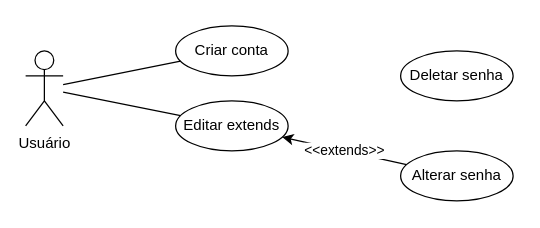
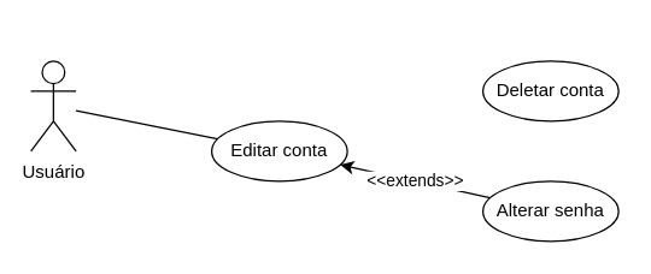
- <mxCell id="2" value="Criar conta" style="ellipse;whiteSpace=wrap;html=1;" vertex="1" parent="1"><mxGeometry x="140" y="20" width="90" height="40" as="geometry" /></mxCell>
- <mxCell id="10" value="" style="endArrow=none;html=1;rounded=0;" edge="1" parent="1" source="8" target="2"><mxGeometry width="50" height="50" relative="1" as="geometry"><mxPoint x="-50" y="82" as="sourcePoint" /><mxPoint x="151" y="105" as="targetPoint" /></mxGeometry></mxCell>
- <mxCell id="7" value="Deletar senha" style="ellipse;whiteSpace=wrap;html=1;" vertex="1" parent="1"><mxGeometry x="320" y="40" width="90" height="40" as="geometry" /></mxCell>
+ <mxCell id="7" value="Deletar conta" style="ellipse;whiteSpace=wrap;html=1;" vertex="1" parent="1"><mxGeometry x="320" y="40" width="90" height="40" as="geometry" /></mxCell>
- <mxCell id="3" value="Editar extends" style="ellipse;whiteSpace=wrap;html=1;" vertex="1" parent="1"><mxGeometry x="140" y="80" width="90" height="40" as="geometry" /></mxCell>
+ <mxCell id="3" value="Editar conta" style="ellipse;whiteSpace=wrap;html=1;" vertex="1" parent="1"><mxGeometry x="140" y="80" width="90" height="40" as="geometry" /></mxCell>
